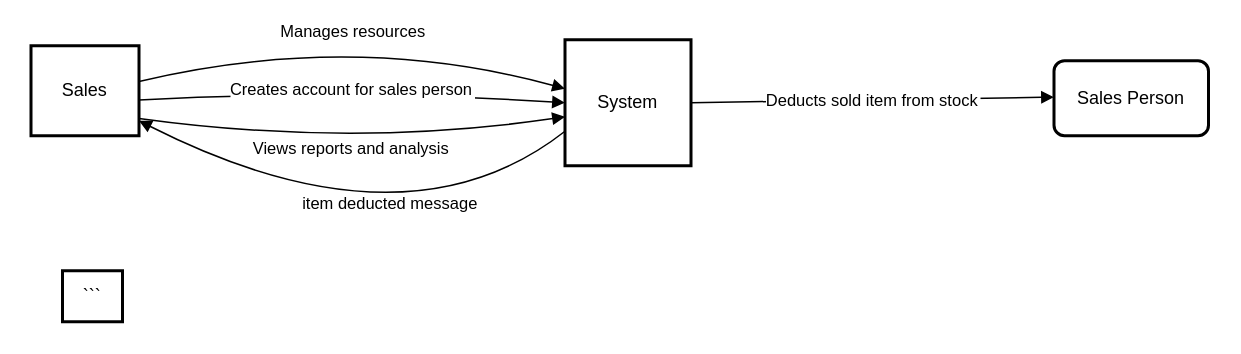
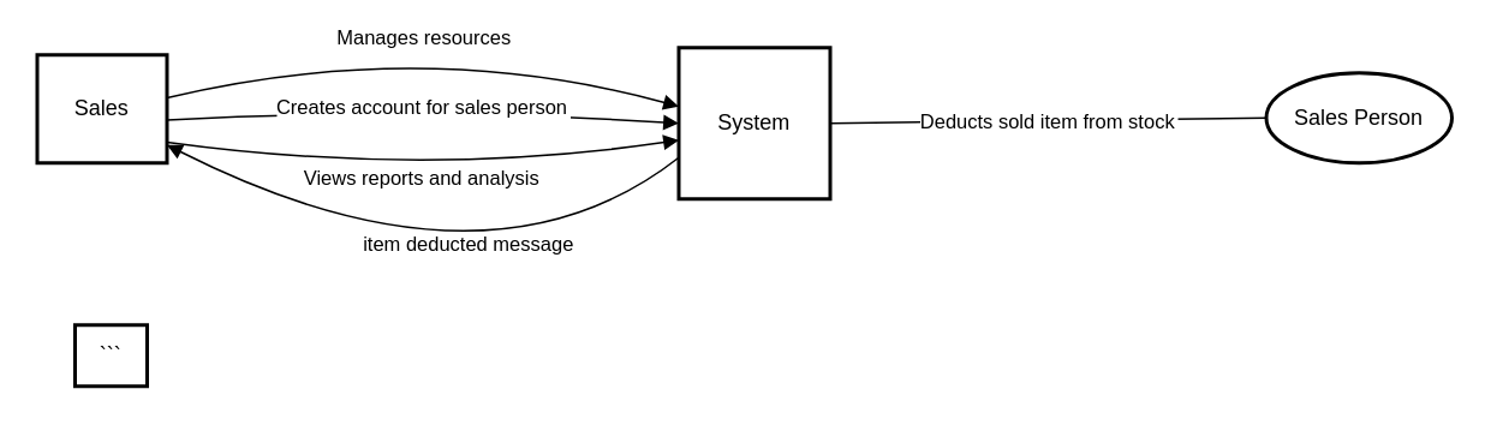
- <mxCell id="4" value="Sales Person" style="rounded=1;absoluteArcSize=1;arcSize=14;whiteSpace=wrap;strokeWidth=2;" vertex="1" parent="1"><mxGeometry x="702" y="40" width="103" height="50" as="geometry" /></mxCell>
+ <mxCell id="4" value="Sales Person" style="ellipse;absoluteArcSize=1;arcSize=14;whiteSpace=wrap;strokeWidth=2;" vertex="1" parent="1"><mxGeometry x="702" y="40" width="103" height="50" as="geometry" /></mxCell>
- <mxCell id="9" value="Deducts sold item from stock" style="curved=1;startArrow=none;endArrow=block;exitX=1.007;exitY=0.5;entryX=-0.004;entryY=0.485;rounded=0;" edge="1" parent="1" source="3" target="4"><mxGeometry relative="1" as="geometry"><Array as="points" /></mxGeometry></mxCell>
+ <mxCell id="9" value="Deducts sold item from stock" style="curved=1;startArrow=none;endArrow=none;exitX=1.007;exitY=0.5;entryX=-0.004;entryY=0.485;rounded=0;" edge="1" parent="1" source="3" target="4"><mxGeometry relative="1" as="geometry"><Array as="points" /></mxGeometry></mxCell>
